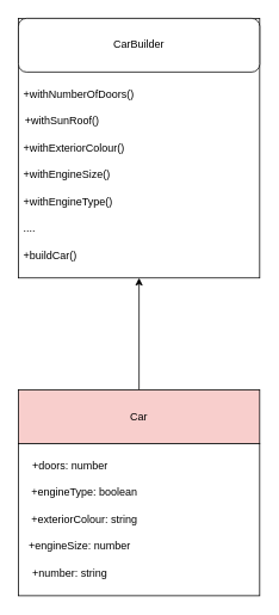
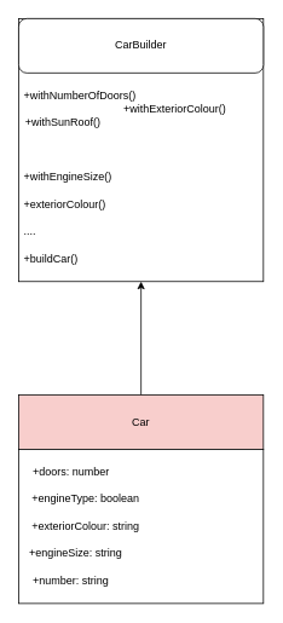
- <mxCell id="6" value="+withExteriorColour()" style="text;html=1;strokeColor=none;fillColor=none;align=left;verticalAlign=middle;whiteSpace=wrap;rounded=0;" parent="1" vertex="1"><mxGeometry x="24" y="150" width="130" height="30" as="geometry" /></mxCell>
+ <mxCell id="6" value="+withExteriorColour()" style="text;html=1;strokeColor=none;fillColor=none;align=left;verticalAlign=middle;whiteSpace=wrap;rounded=0;" parent="1" vertex="1"><mxGeometry x="134" y="105" width="130" height="30" as="geometry" /></mxCell>
- <mxCell id="8" value="+withEngineType()" style="text;html=1;strokeColor=none;fillColor=none;align=left;verticalAlign=middle;whiteSpace=wrap;rounded=0;" parent="1" vertex="1"><mxGeometry x="24" y="210" width="130" height="30" as="geometry" /></mxCell>
+ <mxCell id="8" value="+exteriorColour()" style="text;html=1;strokeColor=none;fillColor=none;align=left;verticalAlign=middle;whiteSpace=wrap;rounded=0;" parent="1" vertex="1"><mxGeometry x="24" y="210" width="130" height="30" as="geometry" /></mxCell>
- <mxCell id="18" value="+engineSize: number" style="text;html=1;strokeColor=none;fillColor=none;align=left;verticalAlign=middle;whiteSpace=wrap;rounded=0;" vertex="1" parent="12"><mxGeometry x="10" y="160" width="140" height="30" as="geometry" /></mxCell>
+ <mxCell id="18" value="+engineSize: string" style="text;html=1;strokeColor=none;fillColor=none;align=left;verticalAlign=middle;whiteSpace=wrap;rounded=0;" vertex="1" parent="12"><mxGeometry x="10" y="160" width="140" height="30" as="geometry" /></mxCell>
